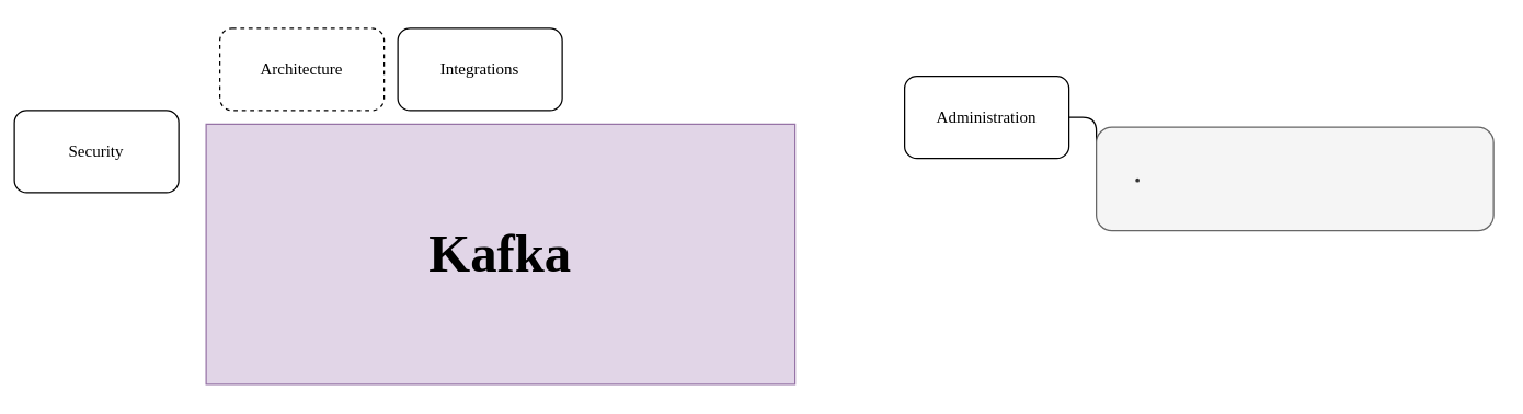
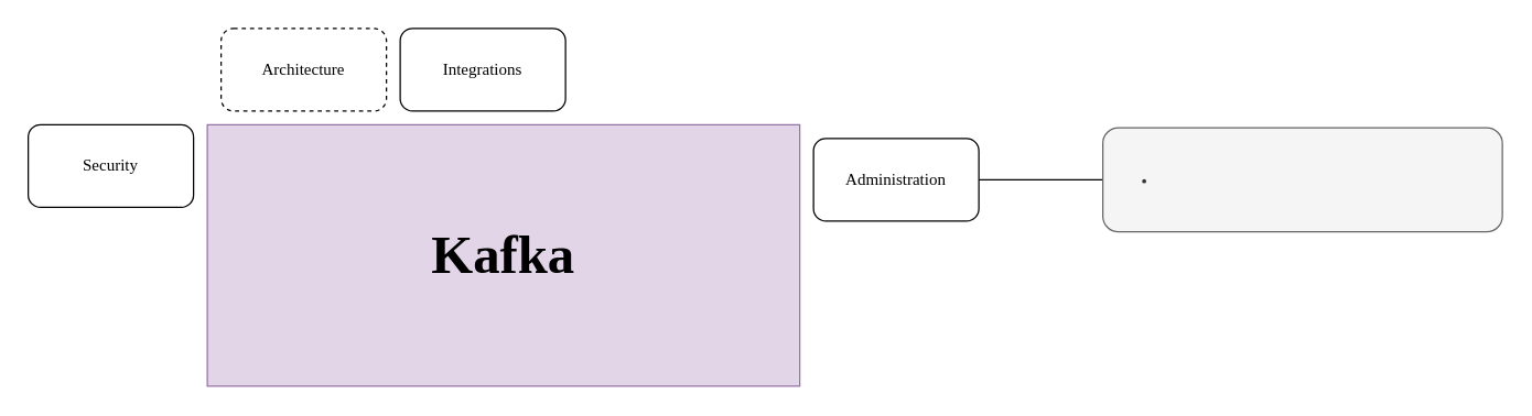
- <mxCell id="7" value="Administration" style="rounded=1;whiteSpace=wrap;html=1;fontFamily=Tahoma;" vertex="1" parent="1"><mxGeometry x="660" y="55" width="120" height="60" as="geometry" /></mxCell>
+ <mxCell id="7" value="Administration" style="rounded=1;whiteSpace=wrap;html=1;fontFamily=Tahoma;" vertex="1" parent="1"><mxGeometry x="590" y="100" width="120" height="60" as="geometry" /></mxCell>
- <mxCell id="5" value="Security" style="rounded=1;whiteSpace=wrap;html=1;fontFamily=Tahoma;" vertex="1" parent="1"><mxGeometry x="10" y="80" width="120" height="60" as="geometry" /></mxCell>
+ <mxCell id="5" value="Security" style="rounded=1;whiteSpace=wrap;html=1;fontFamily=Tahoma;" vertex="1" parent="1"><mxGeometry x="20" y="90" width="120" height="60" as="geometry" /></mxCell>
